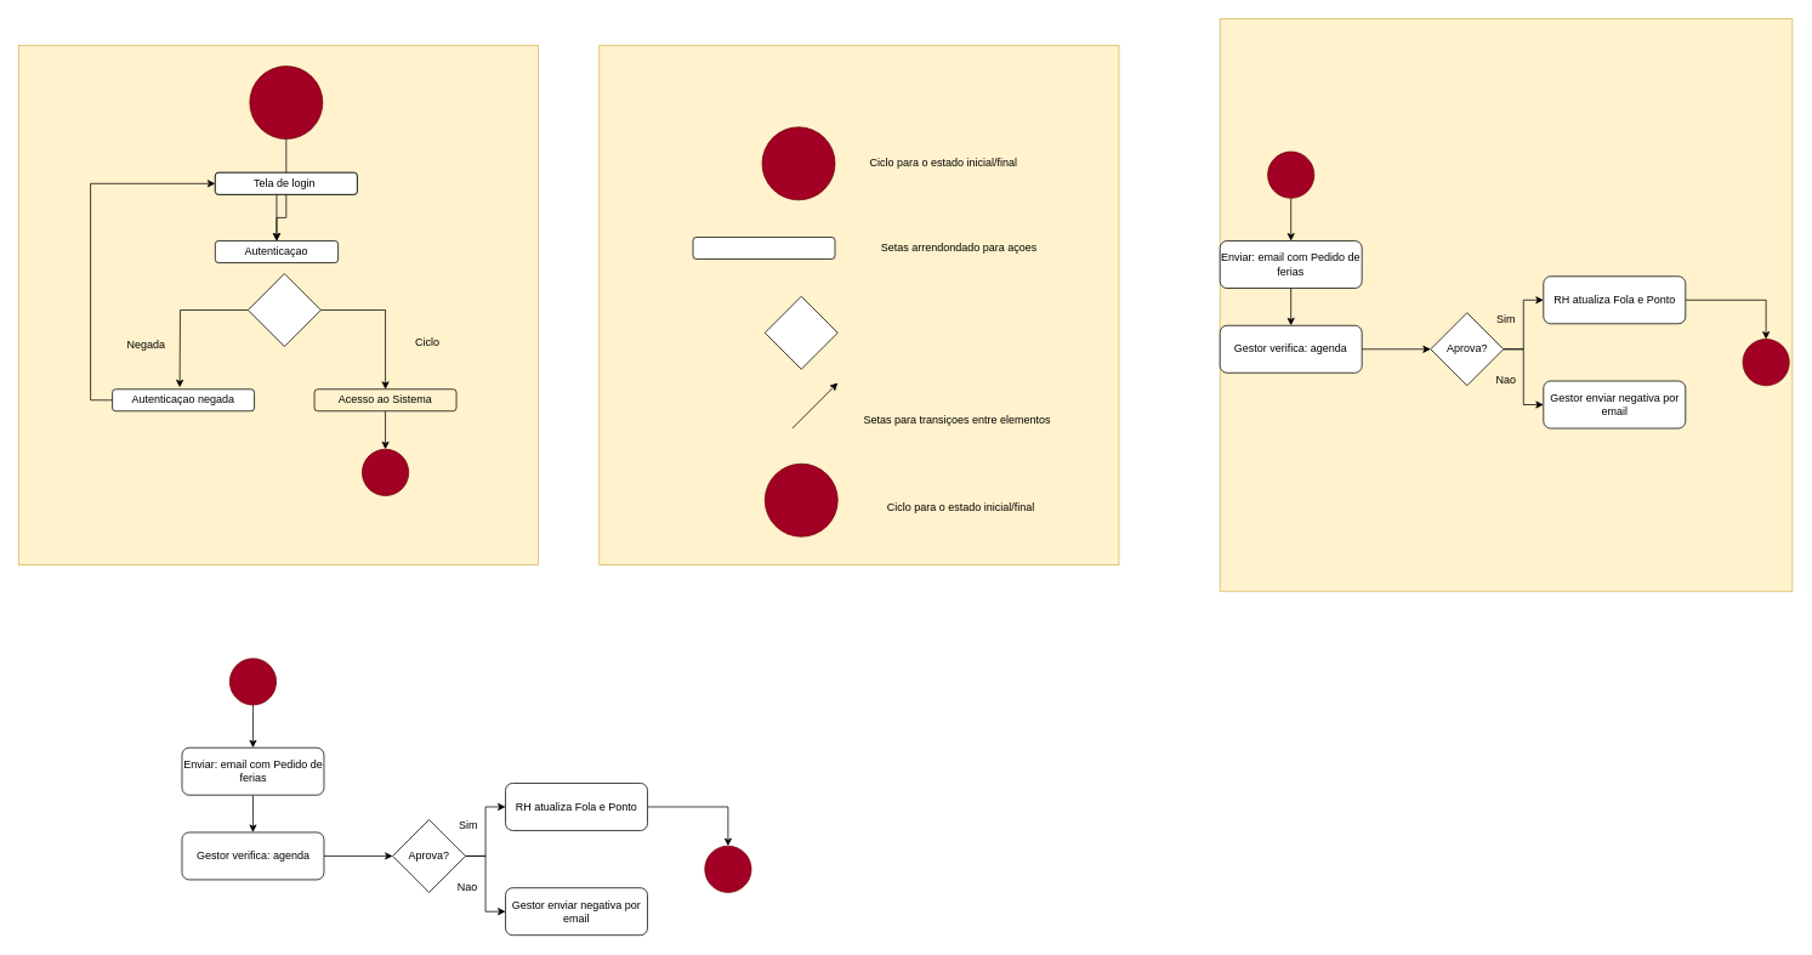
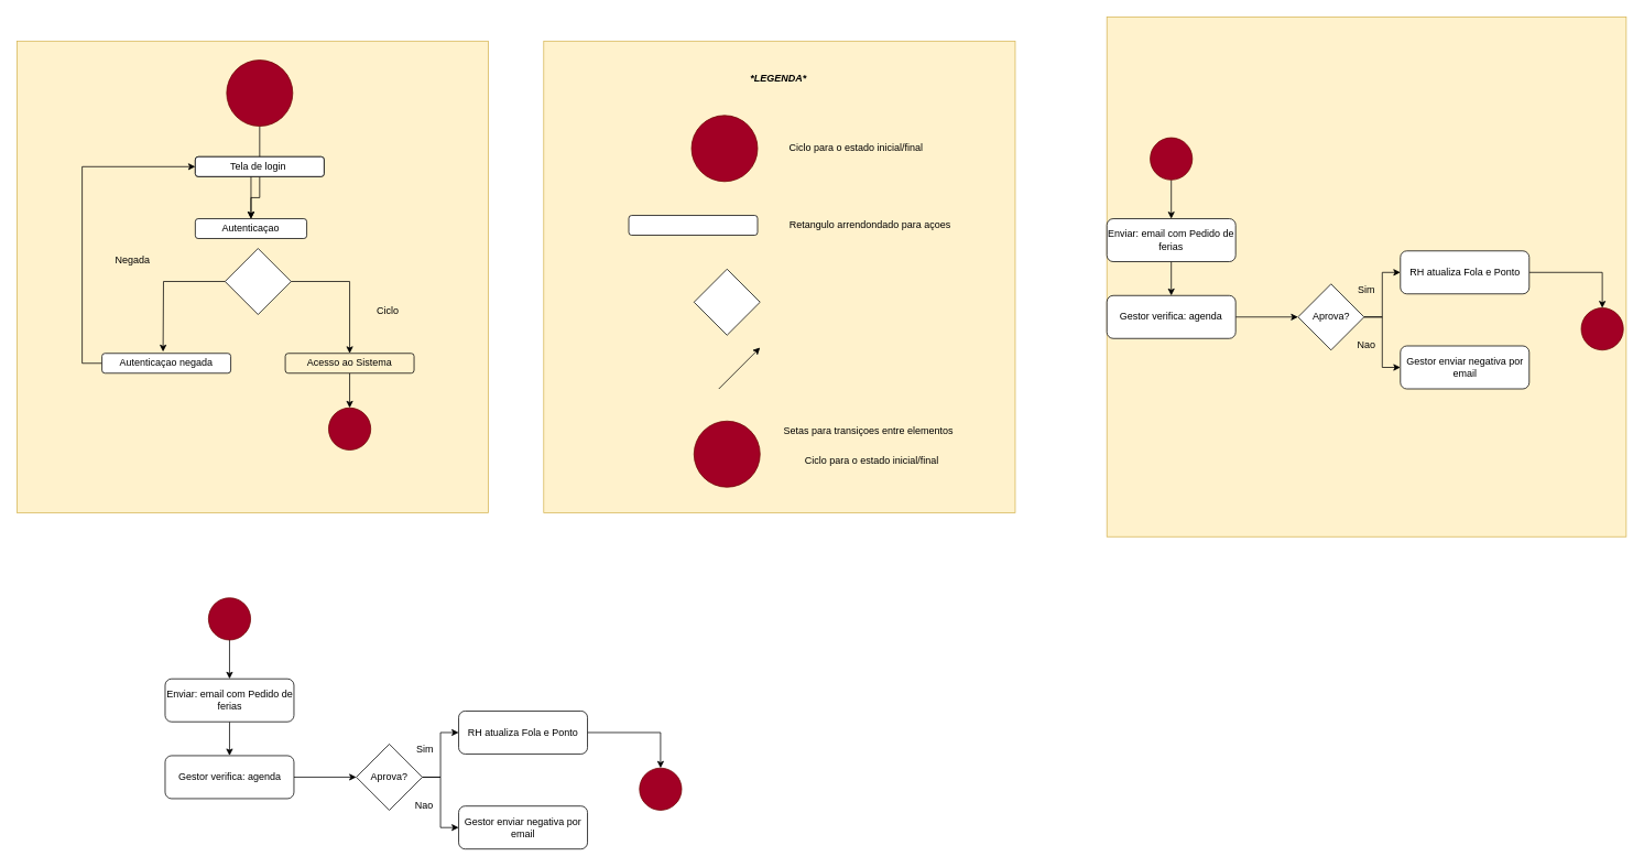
+ <mxCell id="31" value="*LEGENDA*" style="text;html=1;align=center;verticalAlign=middle;resizable=0;points=[];autosize=1;strokeColor=none;fillColor=none;textShadow=0;fontStyle=3" vertex="1" parent="1"><mxGeometry x="899" y="82" width="85" height="26" as="geometry" /></mxCell>
- <mxCell id="10" value="Setas arrendondado para açoes" style="text;html=1;align=center;verticalAlign=middle;resizable=0;points=[];autosize=1;strokeColor=none;fillColor=none;" vertex="1" parent="1"><mxGeometry x="946" y="259" width="213" height="26" as="geometry" /></mxCell>
+ <mxCell id="10" value="Retangulo arrendondado para açoes" style="text;html=1;align=center;verticalAlign=middle;resizable=0;points=[];autosize=1;strokeColor=none;fillColor=none;" vertex="1" parent="1"><mxGeometry x="946" y="259" width="213" height="26" as="geometry" /></mxCell>
- <mxCell id="28" value="Negada" style="text;html=1;align=center;verticalAlign=middle;resizable=0;points=[];autosize=1;strokeColor=none;fillColor=none;" vertex="1" parent="1"><mxGeometry x="130" y="366" width="60" height="26" as="geometry" /></mxCell>
+ <mxCell id="28" value="Negada" style="text;html=1;align=center;verticalAlign=middle;resizable=0;points=[];autosize=1;strokeColor=none;fillColor=none;" vertex="1" parent="1"><mxGeometry x="130" y="301" width="60" height="26" as="geometry" /></mxCell>
- <mxCell id="13" value="Setas para transiçoes entre elementos" style="text;html=1;align=center;verticalAlign=middle;resizable=0;points=[];autosize=1;strokeColor=none;fillColor=none;" vertex="1" parent="1"><mxGeometry x="939" y="448" width="223" height="26" as="geometry" /></mxCell>
+ <mxCell id="13" value="Setas para transiçoes entre elementos" style="text;html=1;align=center;verticalAlign=middle;resizable=0;points=[];autosize=1;strokeColor=none;fillColor=none;" vertex="1" parent="1"><mxGeometry x="939" y="508" width="223" height="26" as="geometry" /></mxCell>
